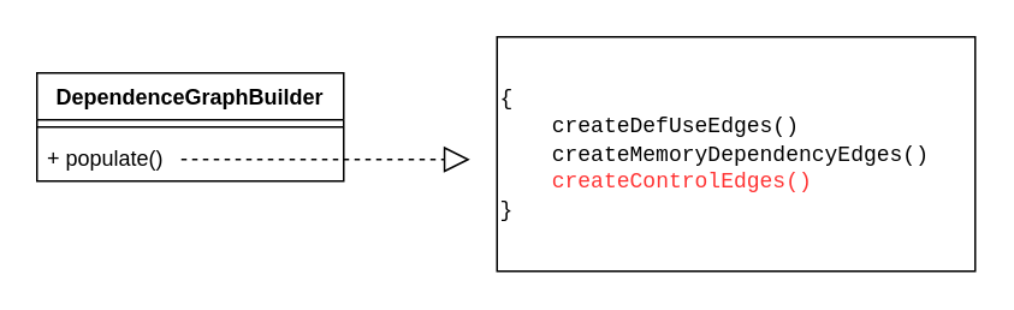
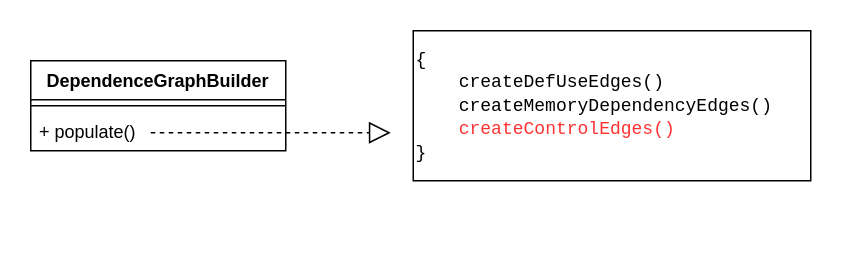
- <mxCell id="6" value="&lt;div&gt;&lt;font face=&quot;Courier New&quot;&gt;{ &lt;br&gt;&lt;/font&gt;&lt;/div&gt;&lt;div&gt;&lt;font face=&quot;Courier New&quot;&gt;&amp;nbsp;&amp;nbsp;&amp;nbsp; createDefUseEdges()&lt;/font&gt;&lt;/div&gt;&lt;div&gt;&lt;font face=&quot;Courier New&quot;&gt;&amp;nbsp;&amp;nbsp;&amp;nbsp; createMemoryDependencyEdges()&lt;/font&gt;&lt;/div&gt;&lt;div&gt;&lt;font face=&quot;Courier New&quot;&gt;&amp;nbsp;&amp;nbsp;&amp;nbsp; &lt;font color=&quot;#FF3333&quot;&gt;createControlEdges()&lt;/font&gt;&lt;/font&gt;&lt;/div&gt;&lt;div&gt;&lt;font face=&quot;Courier New&quot;&gt;}&lt;br&gt;&lt;/font&gt;&lt;/div&gt;" style="html=1;align=left;" vertex="1" parent="1"><mxGeometry x="275" y="20" width="265" height="130" as="geometry" /></mxCell>
+ <mxCell id="6" value="&lt;div&gt;&lt;font face=&quot;Courier New&quot;&gt;{ &lt;br&gt;&lt;/font&gt;&lt;/div&gt;&lt;div&gt;&lt;font face=&quot;Courier New&quot;&gt;&amp;nbsp;&amp;nbsp;&amp;nbsp; createDefUseEdges()&lt;/font&gt;&lt;/div&gt;&lt;div&gt;&lt;font face=&quot;Courier New&quot;&gt;&amp;nbsp;&amp;nbsp;&amp;nbsp; createMemoryDependencyEdges()&lt;/font&gt;&lt;/div&gt;&lt;div&gt;&lt;font face=&quot;Courier New&quot;&gt;&amp;nbsp;&amp;nbsp;&amp;nbsp; &lt;font color=&quot;#FF3333&quot;&gt;createControlEdges()&lt;/font&gt;&lt;/font&gt;&lt;/div&gt;&lt;div&gt;&lt;font face=&quot;Courier New&quot;&gt;}&lt;br&gt;&lt;/font&gt;&lt;/div&gt;" style="html=1;align=left;" vertex="1" parent="1"><mxGeometry x="275" y="20" width="265" height="100" as="geometry" /></mxCell>
